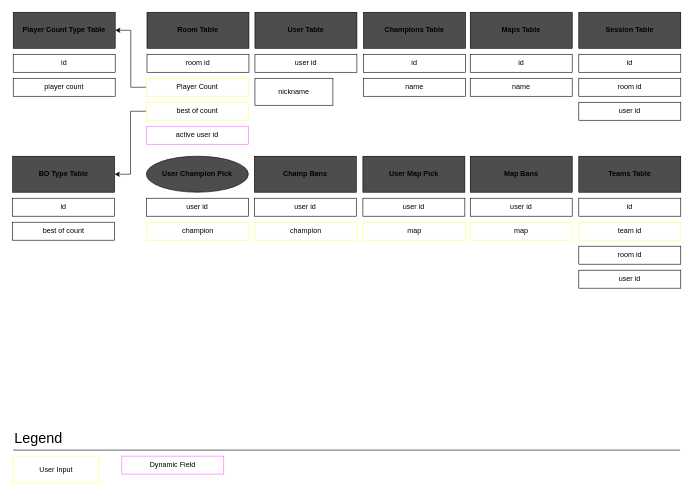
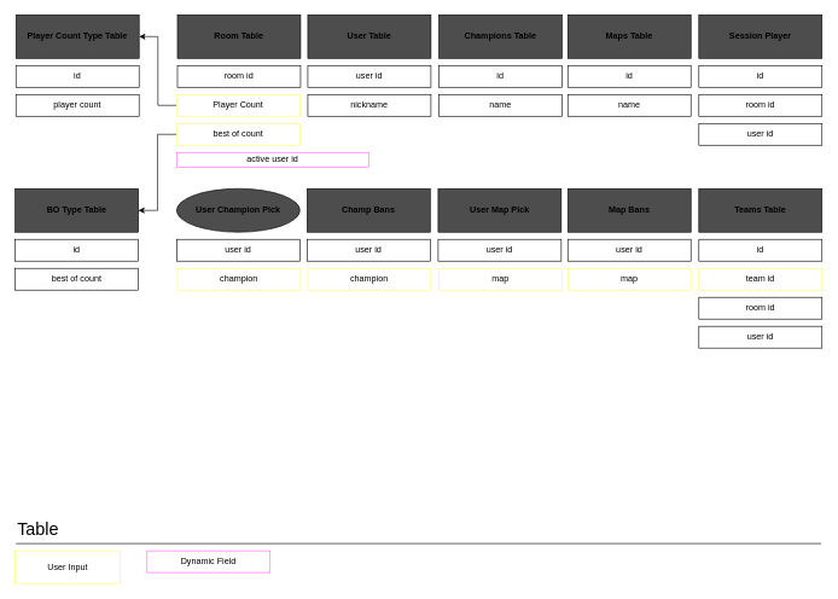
- <mxCell id="33" value="Session Table" style="rounded=0;whiteSpace=wrap;html=1;fillColor=#4D4D4D;fontStyle=1" vertex="1" parent="1"><mxGeometry x="964" y="20" width="170" height="60" as="geometry" /></mxCell>
+ <mxCell id="33" value="Session Player" style="rounded=0;whiteSpace=wrap;html=1;fillColor=#4D4D4D;fontStyle=1" vertex="1" parent="1"><mxGeometry x="964" y="20" width="170" height="60" as="geometry" /></mxCell>
- <mxCell id="9" value="nickname" style="rounded=0;whiteSpace=wrap;html=1;" vertex="1" parent="1"><mxGeometry x="424" y="130" width="130" height="45" as="geometry" /></mxCell>
+ <mxCell id="9" value="nickname" style="rounded=0;whiteSpace=wrap;html=1;" vertex="1" parent="1"><mxGeometry x="424" y="130" width="170" height="30" as="geometry" /></mxCell>
- <mxCell id="13" value="active user id" style="rounded=0;whiteSpace=wrap;html=1;strokeColor=#FF66FF;" vertex="1" parent="1"><mxGeometry x="243" y="210" width="170" height="30" as="geometry" /></mxCell>
+ <mxCell id="13" value="active user id" style="rounded=0;whiteSpace=wrap;html=1;strokeColor=#FF66FF;" vertex="1" parent="1"><mxGeometry x="243" y="210" width="265" height="20" as="geometry" /></mxCell>
- <mxCell id="47" value="&lt;font style=&quot;font-size: 24px&quot;&gt;Legend&lt;/font&gt;" style="text;html=1;strokeColor=none;fillColor=none;align=left;verticalAlign=middle;whiteSpace=wrap;rounded=0;" vertex="1" parent="1"><mxGeometry x="21" y="710" width="92" height="40" as="geometry" /></mxCell>
+ <mxCell id="47" value="&lt;font style=&quot;font-size: 24px&quot;&gt;Table&lt;/font&gt;" style="text;html=1;strokeColor=none;fillColor=none;align=left;verticalAlign=middle;whiteSpace=wrap;rounded=0;" vertex="1" parent="1"><mxGeometry x="21" y="710" width="92" height="40" as="geometry" /></mxCell>
